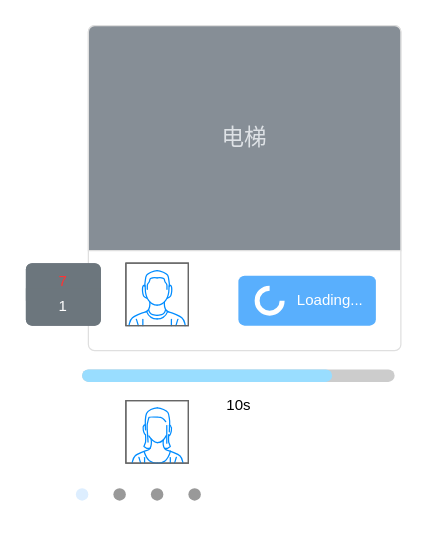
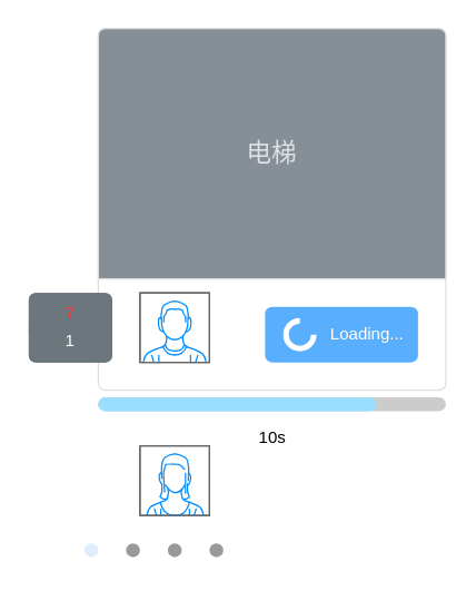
- <mxCell id="11" value="10s" style="verticalLabelPosition=bottom;shadow=0;dashed=0;align=center;html=1;verticalAlign=top;strokeWidth=1;shape=mxgraph.mockup.misc.progressBar;fillColor=#cccccc;strokeColor=none;fillColor2=#99ddff;barPos=80;" vertex="1" parent="1"><mxGeometry x="65" y="290" width="250" height="20" as="geometry" /></mxCell>
+ <mxCell id="11" value="10s" style="verticalLabelPosition=bottom;shadow=0;dashed=0;align=center;html=1;verticalAlign=top;strokeWidth=1;shape=mxgraph.mockup.misc.progressBar;fillColor=#cccccc;strokeColor=none;fillColor2=#99ddff;barPos=80;" vertex="1" parent="1"><mxGeometry x="70" y="280" width="250" height="20" as="geometry" /></mxCell>
